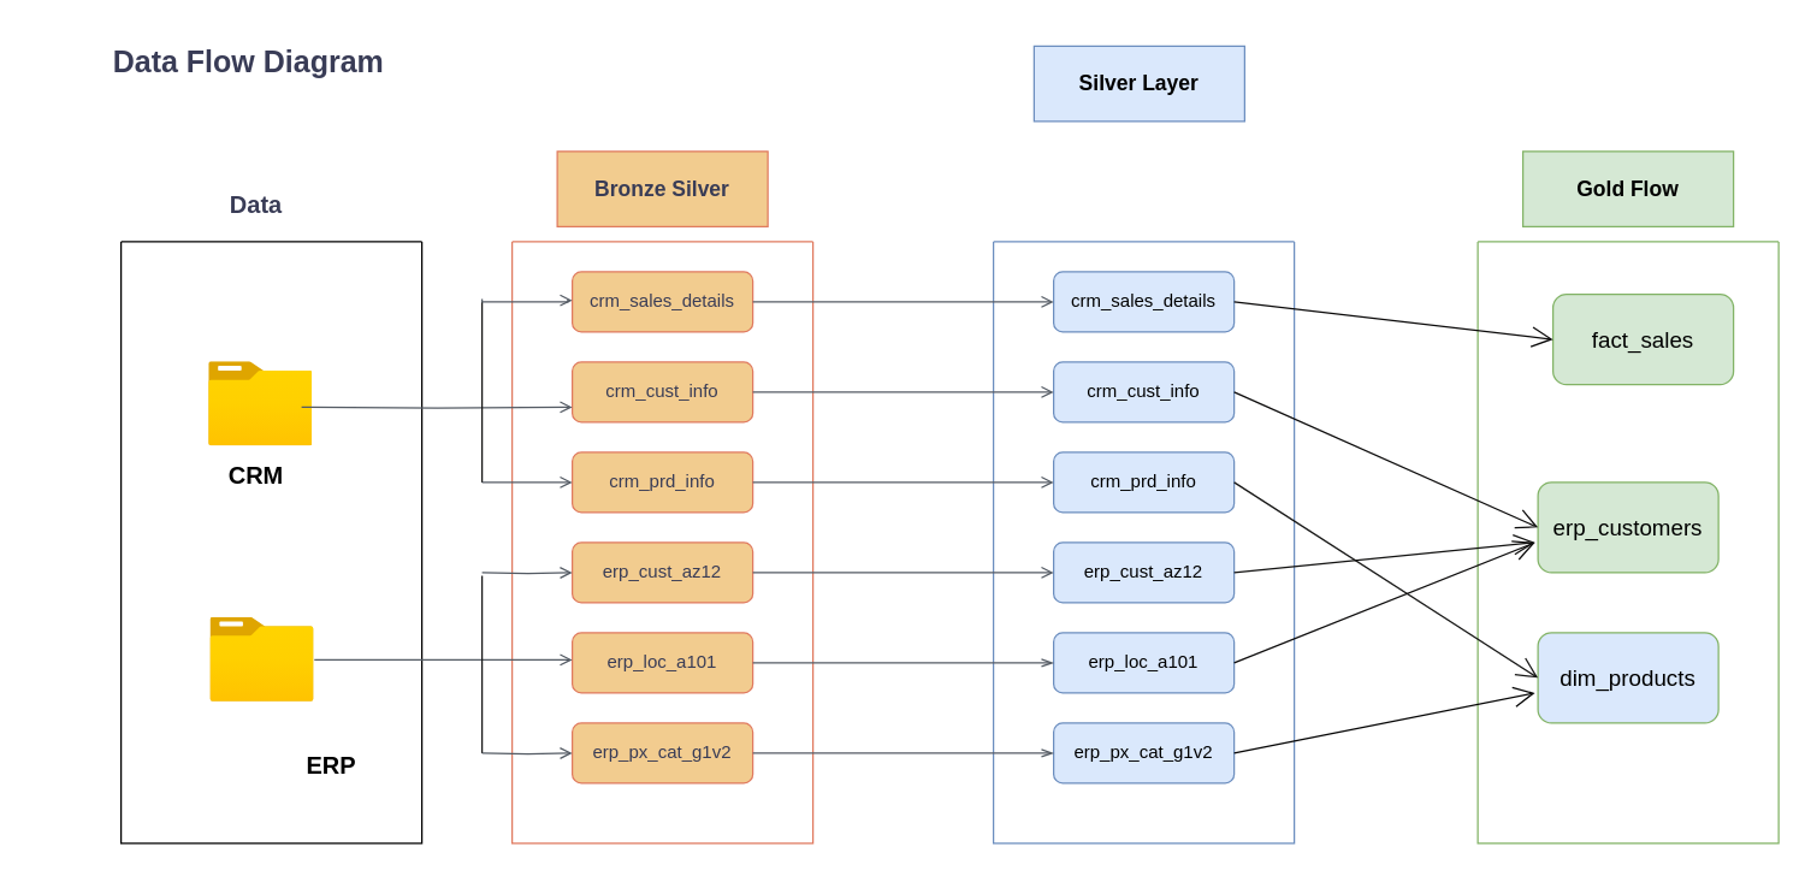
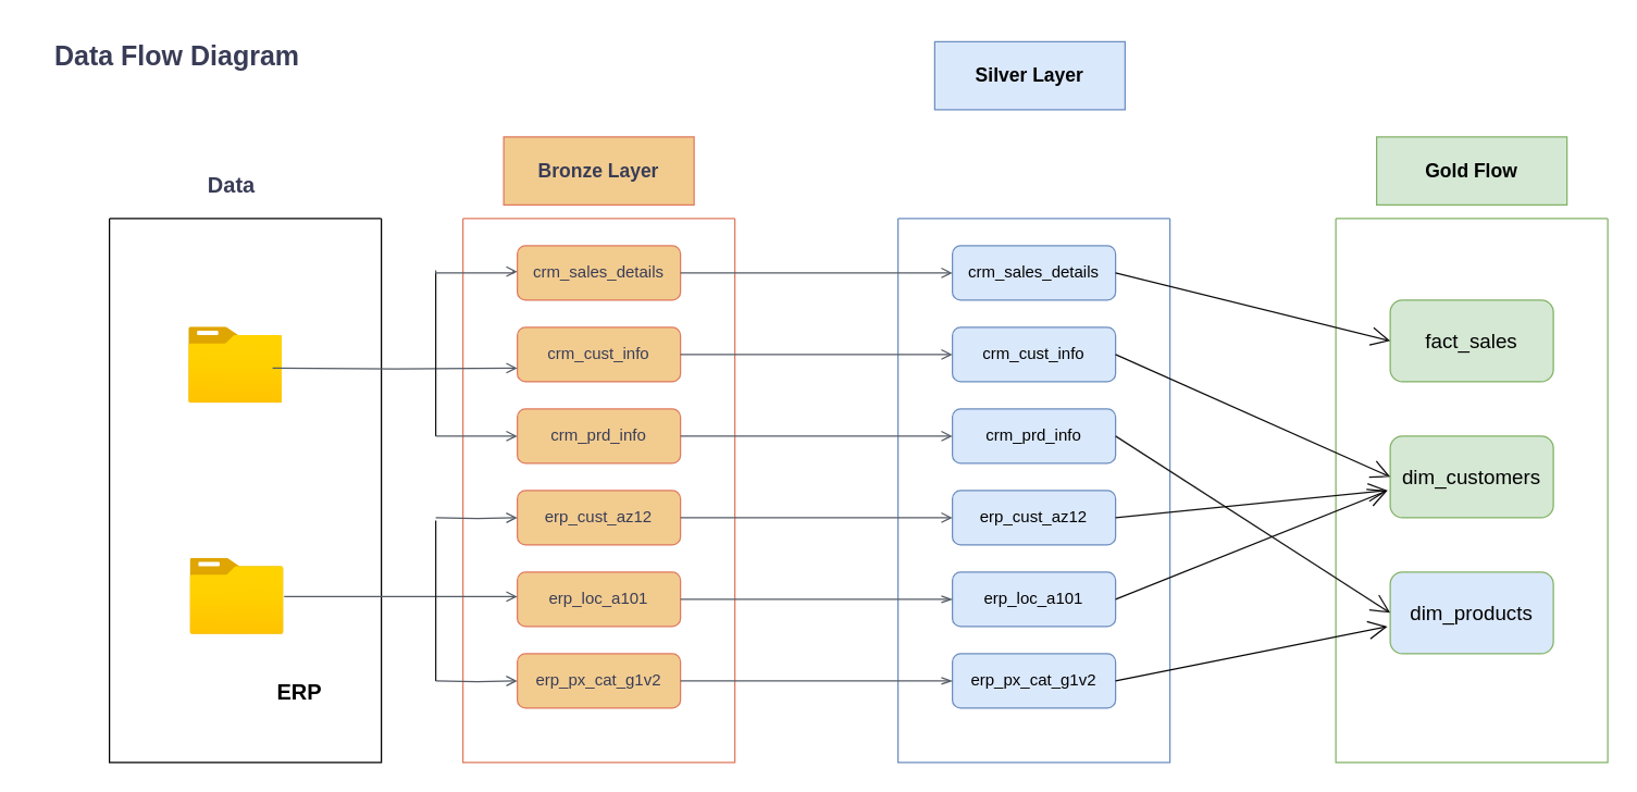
- <mxCell id="2" value="Data Flow Diagram" style="text;html=1;align=center;verticalAlign=middle;whiteSpace=wrap;rounded=0;fontColor=#393C56;fontSize=20;fontStyle=1" vertex="1" parent="1"><mxGeometry x="55" y="20" width="220" height="40" as="geometry" /></mxCell>
+ <mxCell id="2" value="Data Flow Diagram" style="text;html=1;align=center;verticalAlign=middle;whiteSpace=wrap;rounded=0;fontColor=#393C56;fontSize=20;fontStyle=1" vertex="1" parent="1"><mxGeometry x="20" y="20" width="220" height="40" as="geometry" /></mxCell>
- <mxCell id="24" value="&lt;b&gt;&lt;font style=&quot;font-size: 14px;&quot;&gt;Bronze Silver&lt;/font&gt;&lt;/b&gt;" style="rounded=0;whiteSpace=wrap;html=1;strokeColor=#E07A5F;fontColor=#393C56;fillColor=#F2CC8F;" vertex="1" parent="1"><mxGeometry x="370" y="100" width="140" height="50" as="geometry" /></mxCell>
+ <mxCell id="24" value="&lt;b&gt;&lt;font style=&quot;font-size: 14px;&quot;&gt;Bronze Layer&lt;/font&gt;&lt;/b&gt;" style="rounded=0;whiteSpace=wrap;html=1;strokeColor=#E07A5F;fontColor=#393C56;fillColor=#F2CC8F;" vertex="1" parent="1"><mxGeometry x="370" y="100" width="140" height="50" as="geometry" /></mxCell>
- <mxCell id="40" value="&lt;font style=&quot;font-size: 15px;&quot;&gt;fact_sales&lt;/font&gt;" style="rounded=1;whiteSpace=wrap;html=1;strokeColor=#82b366;fillColor=#d5e8d4;" vertex="1" parent="39"><mxGeometry x="50" y="35" width="120" height="60" as="geometry" /></mxCell>
+ <mxCell id="40" value="&lt;font style=&quot;font-size: 15px;&quot;&gt;fact_sales&lt;/font&gt;" style="rounded=1;whiteSpace=wrap;html=1;strokeColor=#82b366;fillColor=#d5e8d4;" vertex="1" parent="39"><mxGeometry x="40" y="60" width="120" height="60" as="geometry" /></mxCell>
- <mxCell id="5" value="&lt;b&gt;&lt;font style=&quot;font-size: 16px;&quot;&gt;CRM&lt;/font&gt;&lt;/b&gt;" style="text;html=1;align=center;verticalAlign=middle;whiteSpace=wrap;rounded=0;" vertex="1" parent="3"><mxGeometry x="60" y="140" width="60" height="30" as="geometry" /></mxCell>
- <mxCell id="41" value="&lt;span style=&quot;font-size: 15px;&quot;&gt;erp_customers&lt;/span&gt;" style="rounded=1;whiteSpace=wrap;html=1;strokeColor=#82b366;fillColor=#d5e8d4;" vertex="1" parent="39"><mxGeometry x="40" y="160" width="120" height="60" as="geometry" /></mxCell>
+ <mxCell id="41" value="&lt;span style=&quot;font-size: 15px;&quot;&gt;dim_customers&lt;/span&gt;" style="rounded=1;whiteSpace=wrap;html=1;strokeColor=#82b366;fillColor=#d5e8d4;" vertex="1" parent="39"><mxGeometry x="40" y="160" width="120" height="60" as="geometry" /></mxCell>
